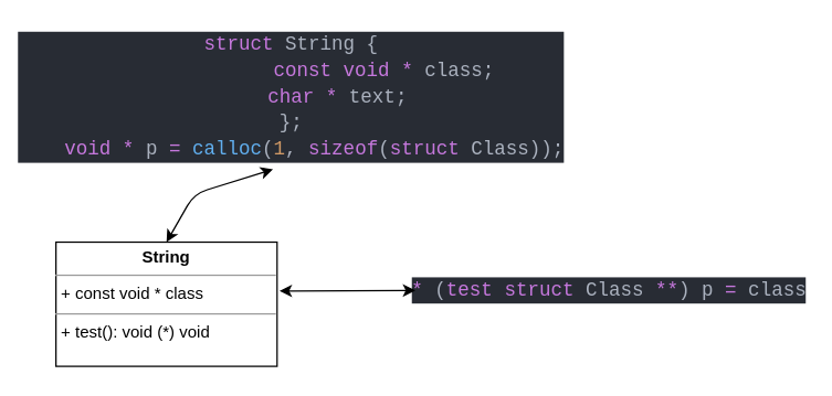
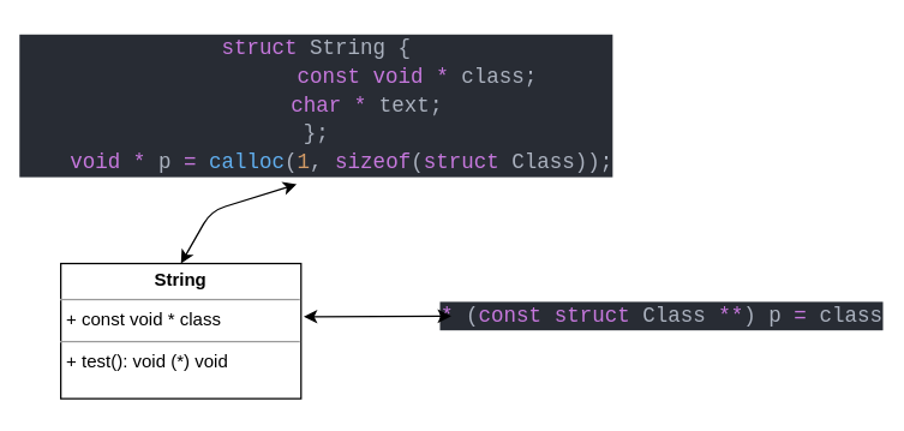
- <mxCell id="5" value="&#10;&#10;&lt;!--StartFragment--&gt;&lt;div style=&quot;color: rgb(171, 178, 191); background-color: rgb(40, 44, 52); font-family: Consolas, &amp;quot;Courier New&amp;quot;, monospace; font-weight: normal; font-size: 14px; line-height: 19px;&quot;&gt;&lt;div&gt;&lt;span style=&quot;color: #c678dd;&quot;&gt;*&lt;/span&gt;&lt;span style=&quot;color: #abb2bf;&quot;&gt;&amp;nbsp;(&lt;/span&gt;&lt;span style=&quot;color: #c678dd;&quot;&gt;test&lt;/span&gt;&lt;span style=&quot;color: #abb2bf;&quot;&gt;&amp;nbsp;&lt;/span&gt;&lt;span style=&quot;color: #c678dd;&quot;&gt;struct&lt;/span&gt;&lt;span style=&quot;color: #abb2bf;&quot;&gt;&amp;nbsp;Class&amp;nbsp;&lt;/span&gt;&lt;span style=&quot;color: #c678dd;&quot;&gt;**&lt;/span&gt;&lt;span style=&quot;color: #abb2bf;&quot;&gt;)&amp;nbsp;p&amp;nbsp;&lt;/span&gt;&lt;span style=&quot;color: #c678dd;&quot;&gt;=&lt;/span&gt;&lt;span style=&quot;color: #abb2bf;&quot;&gt;&amp;nbsp;class&lt;/span&gt;&lt;/div&gt;&lt;/div&gt;&lt;!--EndFragment--&gt;&#10;&#10;" style="text;html=1;align=center;verticalAlign=middle;resizable=0;points=[];autosize=1;" vertex="1" parent="3"><mxGeometry x="260" width="280" height="80" as="geometry" /></mxCell>
+ <mxCell id="5" value="&#10;&#10;&lt;!--StartFragment--&gt;&lt;div style=&quot;color: rgb(171, 178, 191); background-color: rgb(40, 44, 52); font-family: Consolas, &amp;quot;Courier New&amp;quot;, monospace; font-weight: normal; font-size: 14px; line-height: 19px;&quot;&gt;&lt;div&gt;&lt;span style=&quot;color: #c678dd;&quot;&gt;*&lt;/span&gt;&lt;span style=&quot;color: #abb2bf;&quot;&gt;&amp;nbsp;(&lt;/span&gt;&lt;span style=&quot;color: #c678dd;&quot;&gt;const&lt;/span&gt;&lt;span style=&quot;color: #abb2bf;&quot;&gt;&amp;nbsp;&lt;/span&gt;&lt;span style=&quot;color: #c678dd;&quot;&gt;struct&lt;/span&gt;&lt;span style=&quot;color: #abb2bf;&quot;&gt;&amp;nbsp;Class&amp;nbsp;&lt;/span&gt;&lt;span style=&quot;color: #c678dd;&quot;&gt;**&lt;/span&gt;&lt;span style=&quot;color: #abb2bf;&quot;&gt;)&amp;nbsp;p&amp;nbsp;&lt;/span&gt;&lt;span style=&quot;color: #c678dd;&quot;&gt;=&lt;/span&gt;&lt;span style=&quot;color: #abb2bf;&quot;&gt;&amp;nbsp;class&lt;/span&gt;&lt;/div&gt;&lt;/div&gt;&lt;!--EndFragment--&gt;&#10;&#10;" style="text;html=1;align=center;verticalAlign=middle;resizable=0;points=[];autosize=1;" vertex="1" parent="3"><mxGeometry x="260" width="280" height="80" as="geometry" /></mxCell>
